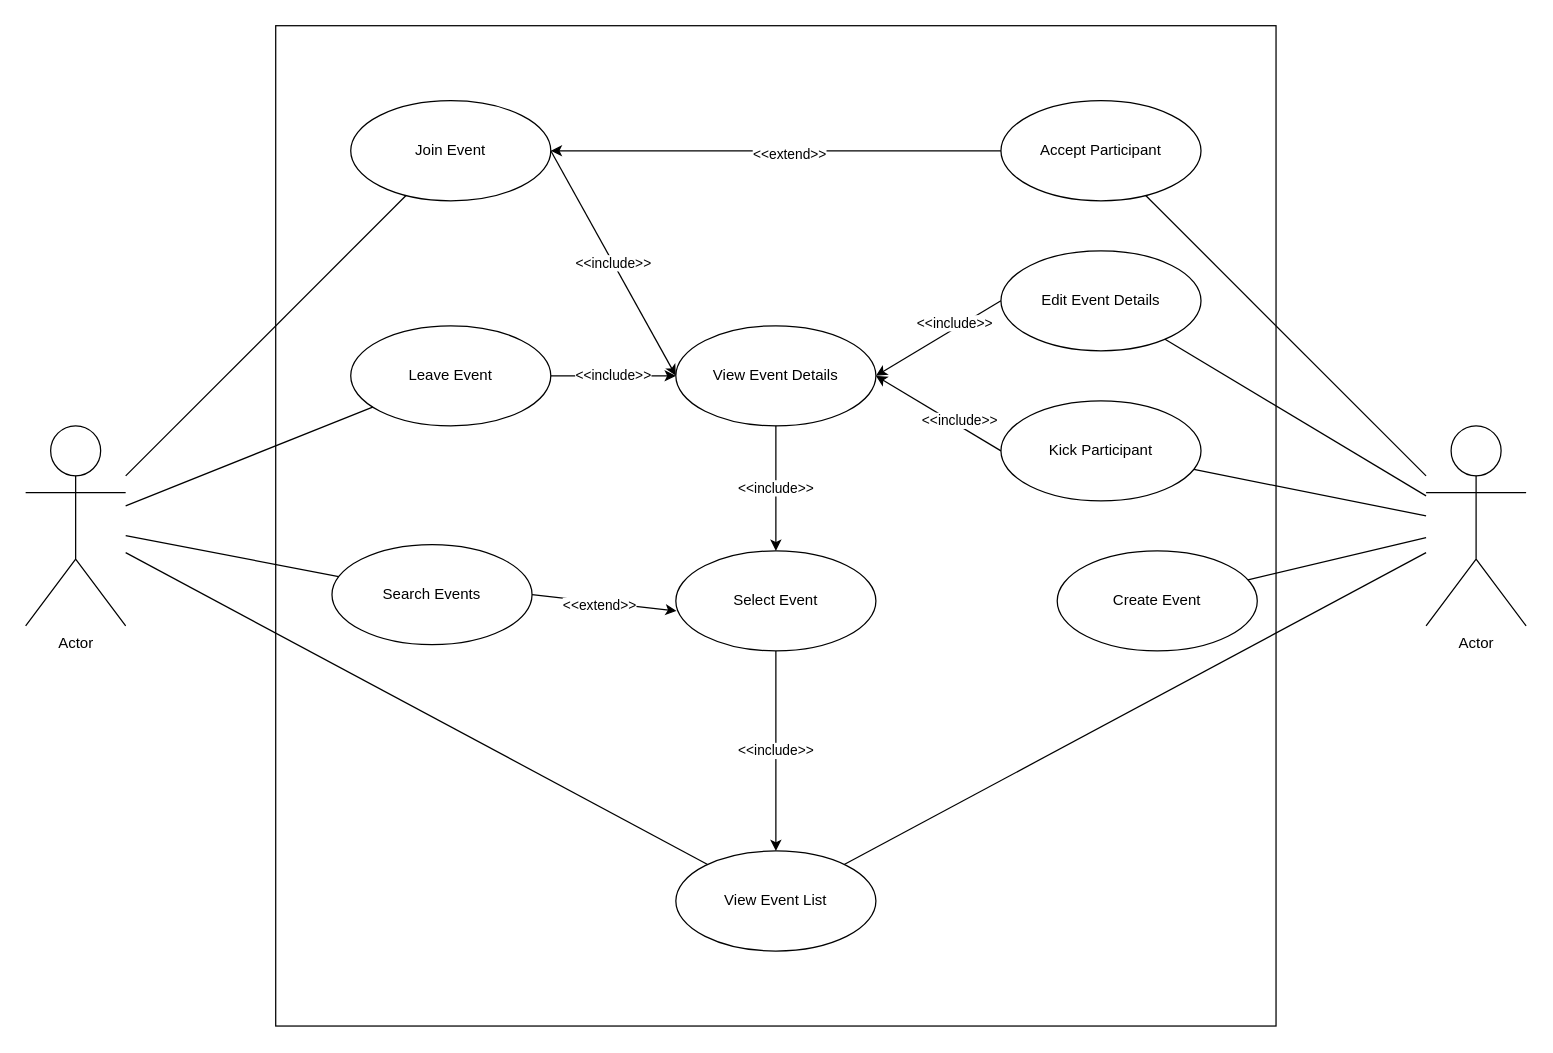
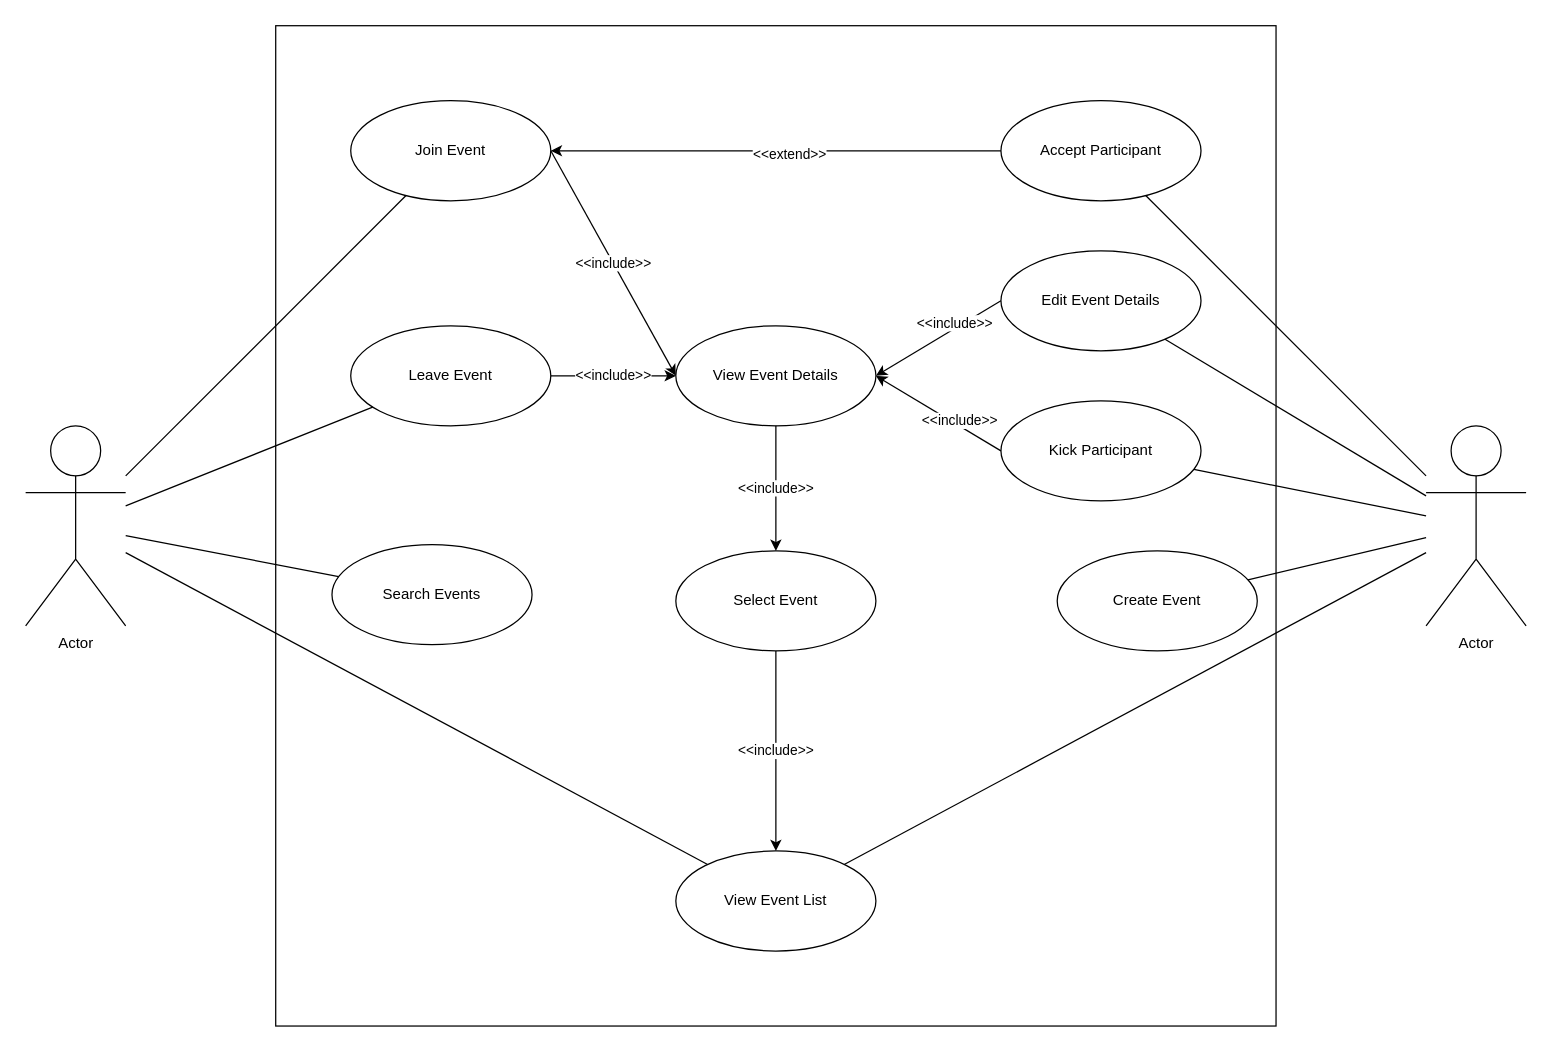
- <mxCell id="20" value="" style="endArrow=classic;html=1;rounded=0;entryX=0.004;entryY=0.6;entryDx=0;entryDy=0;entryPerimeter=0;exitX=1;exitY=0.5;exitDx=0;exitDy=0;" edge="1" parent="1" source="19" target="7"><mxGeometry width="50" height="50" relative="1" as="geometry"><mxPoint x="460" y="650" as="sourcePoint" /><mxPoint x="1040" y="540" as="targetPoint" /></mxGeometry></mxCell>
- <mxCell id="21" value="&amp;lt;&amp;lt;extend&amp;gt;&amp;gt;" style="edgeLabel;html=1;align=center;verticalAlign=middle;resizable=0;points=[];" vertex="1" connectable="0" parent="20"><mxGeometry x="-0.072" y="-2" relative="1" as="geometry"><mxPoint as="offset" /></mxGeometry></mxCell>
